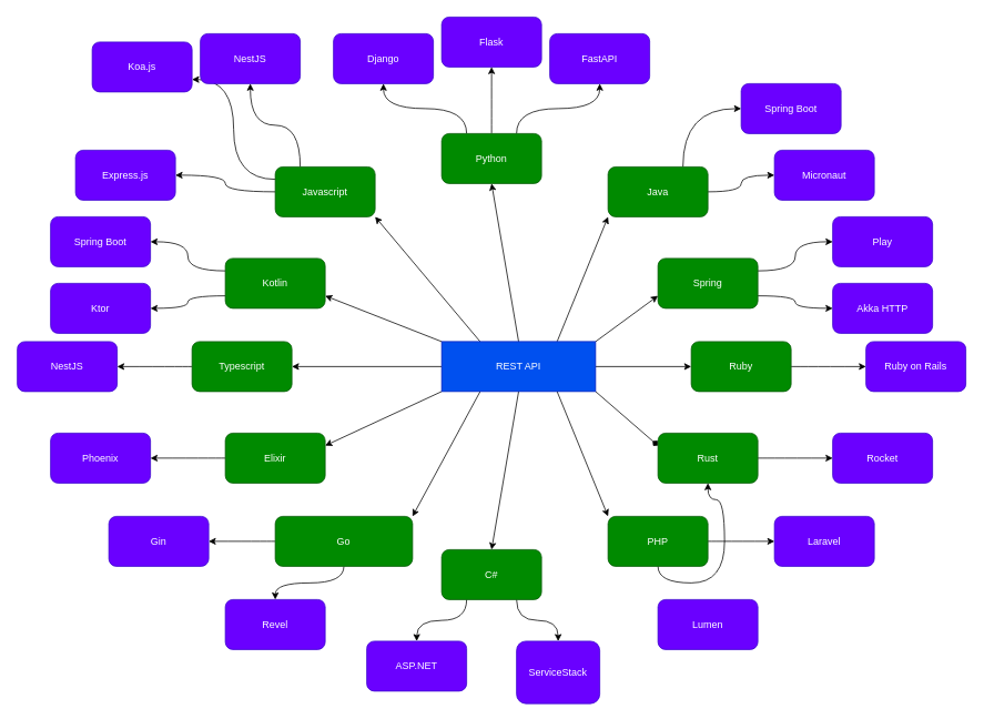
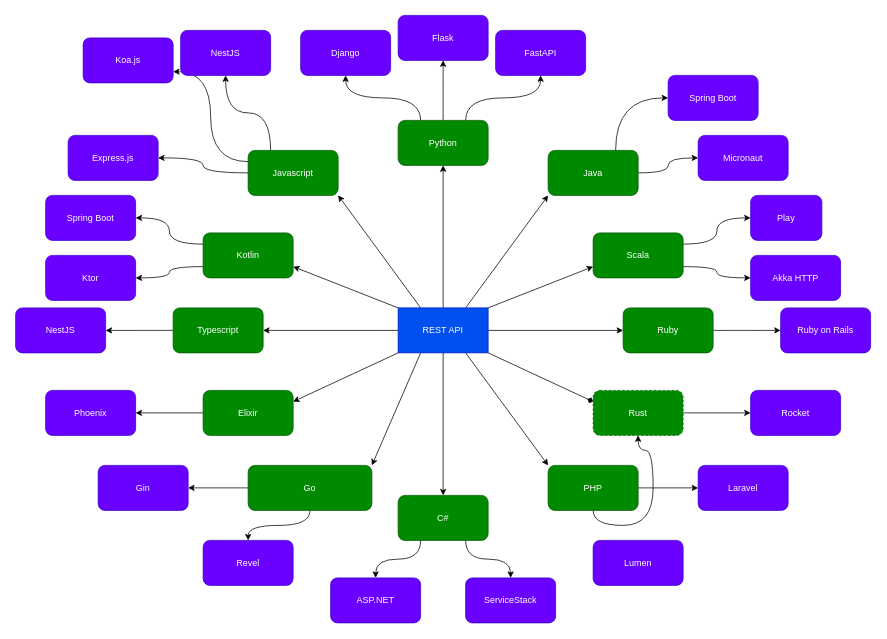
- <mxCell id="57" value="Play" style="rounded=1;whiteSpace=wrap;html=1;fillColor=#6a00ff;strokeColor=#3700CC;fontColor=#ffffff;" vertex="1" parent="1"><mxGeometry x="1000" y="260" width="120" height="60" as="geometry" /></mxCell>
+ <mxCell id="57" value="Play" style="rounded=1;whiteSpace=wrap;html=1;fillColor=#6a00ff;strokeColor=#3700CC;fontColor=#ffffff;" vertex="1" parent="1"><mxGeometry x="1000" y="260" width="95" height="60" as="geometry" /></mxCell>
- <mxCell id="46" value="Spring" style="rounded=1;whiteSpace=wrap;html=1;fillColor=#008a00;strokeColor=#005700;fontColor=#ffffff;" vertex="1" parent="1"><mxGeometry x="790" y="310" width="120" height="60" as="geometry" /></mxCell>
+ <mxCell id="46" value="Scala" style="rounded=1;whiteSpace=wrap;html=1;fillColor=#008a00;strokeColor=#005700;fontColor=#ffffff;" vertex="1" parent="1"><mxGeometry x="790" y="310" width="120" height="60" as="geometry" /></mxCell>
- <mxCell id="14" value="REST API" style="rounded=0;whiteSpace=wrap;html=1;fillColor=#0050ef;strokeColor=#001DBC;fontColor=#ffffff;" vertex="1" parent="1"><mxGeometry x="530" y="410" width="185" height="60" as="geometry" /></mxCell>
+ <mxCell id="14" value="REST API" style="rounded=0;whiteSpace=wrap;html=1;fillColor=#0050ef;strokeColor=#001DBC;fontColor=#ffffff;" vertex="1" parent="1"><mxGeometry x="530" y="410" width="120" height="60" as="geometry" /></mxCell>
- <mxCell id="43" value="Rust" style="rounded=1;whiteSpace=wrap;html=1;fillColor=#008a00;strokeColor=#005700;fontColor=#ffffff;" vertex="1" parent="1"><mxGeometry x="790" y="520" width="120" height="60" as="geometry" /></mxCell>
+ <mxCell id="43" value="Rust" style="rounded=1;whiteSpace=wrap;html=1;fillColor=#008a00;strokeColor=#005700;fontColor=#ffffff;dashed=1;" vertex="1" parent="1"><mxGeometry x="790" y="520" width="120" height="60" as="geometry" /></mxCell>
- <mxCell id="63" value="ServiceStack" style="rounded=1;whiteSpace=wrap;html=1;fillColor=#6a00ff;strokeColor=#3700CC;fontColor=#ffffff;" vertex="1" parent="1"><mxGeometry x="620" y="770" width="100" height="75" as="geometry" /></mxCell>
+ <mxCell id="63" value="ServiceStack" style="rounded=1;whiteSpace=wrap;html=1;fillColor=#6a00ff;strokeColor=#3700CC;fontColor=#ffffff;" vertex="1" parent="1"><mxGeometry x="620" y="770" width="120" height="60" as="geometry" /></mxCell>
